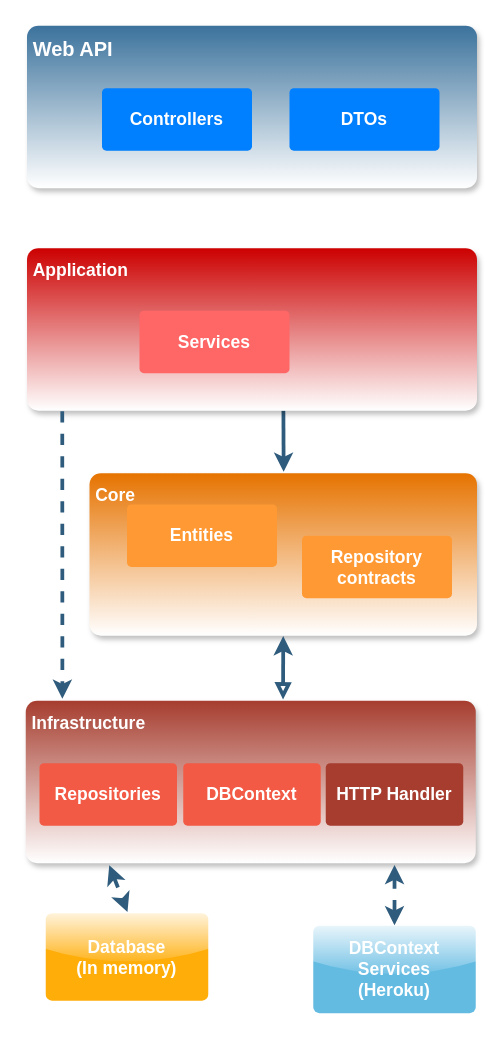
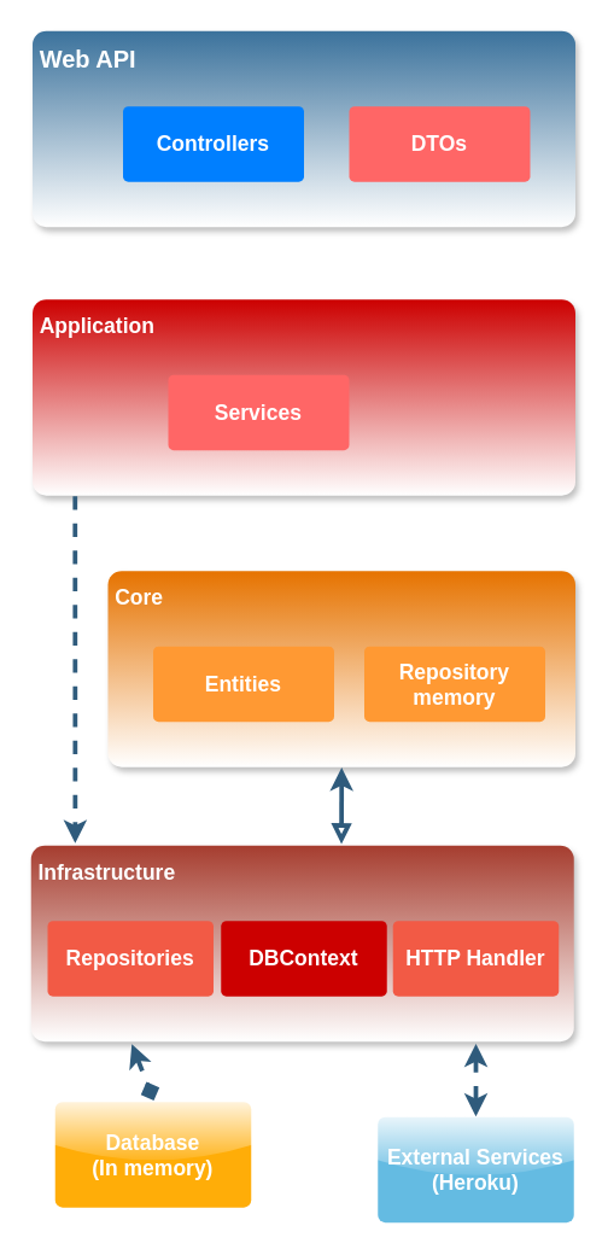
- <mxCell id="11" value="DTOs" style="rounded=1;whiteSpace=wrap;html=1;shadow=0;labelBackgroundColor=none;strokeColor=none;strokeWidth=3;fillColor=#007FFF;fontFamily=Helvetica;fontSize=14;align=center;spacing=5;fontStyle=1;arcSize=7;perimeterSpacing=2;fontColor=#ffffff;" vertex="1" parent="1"><mxGeometry x="231" y="70" width="120" height="50" as="geometry" /></mxCell>
+ <mxCell id="11" value="DTOs" style="rounded=1;whiteSpace=wrap;html=1;shadow=0;labelBackgroundColor=none;strokeColor=none;strokeWidth=3;fillColor=#ff6666;fontFamily=Helvetica;fontSize=14;align=center;spacing=5;fontStyle=1;arcSize=7;perimeterSpacing=2;fontColor=#ffffff;" vertex="1" parent="1"><mxGeometry x="231" y="70" width="120" height="50" as="geometry" /></mxCell>
- <mxCell id="2" value="" style="edgeStyle=none;rounded=0;jumpStyle=none;html=1;shadow=0;labelBackgroundColor=none;startArrow=none;startFill=0;endArrow=classic;endFill=1;jettySize=auto;orthogonalLoop=1;strokeColor=#2F5B7C;strokeWidth=3;fontFamily=Helvetica;fontSize=16;fontColor=#23445D;spacing=5;entryX=0.501;entryY=0.007;entryDx=0;entryDy=0;exitX=0.569;exitY=0.985;exitDx=0;exitDy=0;exitPerimeter=0;entryPerimeter=0;" parent="1" source="8" target="6" edge="1"><mxGeometry relative="1" as="geometry"><mxPoint x="582" y="159" as="sourcePoint" /><mxPoint x="411" y="387" as="targetPoint" /></mxGeometry></mxCell>
- <mxCell id="12" value="Entities" style="rounded=1;whiteSpace=wrap;html=1;shadow=0;labelBackgroundColor=none;strokeColor=none;strokeWidth=3;fillColor=#FF9933;fontFamily=Helvetica;fontSize=14;fontColor=#ffffff;align=center;spacing=5;fontStyle=1;arcSize=7;perimeterSpacing=2;" vertex="1" parent="1"><mxGeometry x="101" y="403" width="120" height="50" as="geometry" /></mxCell>
+ <mxCell id="12" value="Entities" style="rounded=1;whiteSpace=wrap;html=1;shadow=0;labelBackgroundColor=none;strokeColor=none;strokeWidth=3;fillColor=#FF9933;fontFamily=Helvetica;fontSize=14;fontColor=#ffffff;align=center;spacing=5;fontStyle=1;arcSize=7;perimeterSpacing=2;" vertex="1" parent="1"><mxGeometry x="101" y="428" width="120" height="50" as="geometry" /></mxCell>
- <mxCell id="13" value="Repository contracts" style="rounded=1;whiteSpace=wrap;html=1;shadow=0;labelBackgroundColor=none;strokeColor=none;strokeWidth=3;fillColor=#FF9933;fontFamily=Helvetica;fontSize=14;align=center;spacing=5;fontStyle=1;arcSize=7;perimeterSpacing=2;fontColor=#ffffff;" vertex="1" parent="1"><mxGeometry x="241" y="428" width="120" height="50" as="geometry" /></mxCell>
+ <mxCell id="13" value="Repository memory" style="rounded=1;whiteSpace=wrap;html=1;shadow=0;labelBackgroundColor=none;strokeColor=none;strokeWidth=3;fillColor=#FF9933;fontFamily=Helvetica;fontSize=14;align=center;spacing=5;fontStyle=1;arcSize=7;perimeterSpacing=2;fontColor=#ffffff;" vertex="1" parent="1"><mxGeometry x="241" y="428" width="120" height="50" as="geometry" /></mxCell>
- <mxCell id="19" value="DBContext" style="rounded=1;whiteSpace=wrap;html=1;shadow=0;labelBackgroundColor=none;strokeColor=none;strokeWidth=3;fillColor=#F25A45;fontFamily=Helvetica;fontSize=14;align=center;spacing=5;fontStyle=1;arcSize=7;perimeterSpacing=2;fontColor=#ffffff;" vertex="1" parent="1"><mxGeometry x="146" y="610" width="110" height="50" as="geometry" /></mxCell>
+ <mxCell id="19" value="DBContext" style="rounded=1;whiteSpace=wrap;html=1;shadow=0;labelBackgroundColor=none;strokeColor=none;strokeWidth=3;fillColor=#cc0000;fontFamily=Helvetica;fontSize=14;align=center;spacing=5;fontStyle=1;arcSize=7;perimeterSpacing=2;fontColor=#ffffff;" vertex="1" parent="1"><mxGeometry x="146" y="610" width="110" height="50" as="geometry" /></mxCell>
- <mxCell id="20" value="HTTP Handler" style="rounded=1;whiteSpace=wrap;html=1;shadow=0;labelBackgroundColor=none;strokeColor=none;strokeWidth=3;fillColor=#a63d2f;fontFamily=Helvetica;fontSize=14;align=center;spacing=5;fontStyle=1;arcSize=7;perimeterSpacing=2;fontColor=#ffffff;" vertex="1" parent="1"><mxGeometry x="260" y="610" width="110" height="50" as="geometry" /></mxCell>
+ <mxCell id="20" value="HTTP Handler" style="rounded=1;whiteSpace=wrap;html=1;shadow=0;labelBackgroundColor=none;strokeColor=none;strokeWidth=3;fillColor=#F25A45;fontFamily=Helvetica;fontSize=14;align=center;spacing=5;fontStyle=1;arcSize=7;perimeterSpacing=2;fontColor=#ffffff;" vertex="1" parent="1"><mxGeometry x="260" y="610" width="110" height="50" as="geometry" /></mxCell>
- <mxCell id="15" value="" style="edgeStyle=none;rounded=0;jumpStyle=none;html=1;shadow=0;labelBackgroundColor=none;startArrow=classic;startFill=1;endArrow=classic;endFill=1;jettySize=auto;orthogonalLoop=1;strokeColor=#2F5B7C;strokeWidth=3;fontFamily=Helvetica;fontSize=16;fontColor=#23445D;spacing=5;exitX=0.189;exitY=0.998;exitDx=0;exitDy=0;exitPerimeter=0;entryX=0.503;entryY=0.014;entryDx=0;entryDy=0;entryPerimeter=0;dashed=1;" edge="1" parent="1" source="4" target="7"><mxGeometry relative="1" as="geometry"><mxPoint x="81" y="680" as="sourcePoint" /><mxPoint x="81.004" y="737.732" as="targetPoint" /></mxGeometry></mxCell>
+ <mxCell id="15" value="" style="edgeStyle=none;rounded=0;jumpStyle=none;html=1;shadow=0;labelBackgroundColor=none;startArrow=classic;startFill=1;endArrow=diamond;endFill=1;jettySize=auto;orthogonalLoop=1;strokeColor=#2F5B7C;strokeWidth=3;fontFamily=Helvetica;fontSize=16;fontColor=#23445D;spacing=5;exitX=0.189;exitY=0.998;exitDx=0;exitDy=0;exitPerimeter=0;entryX=0.503;entryY=0.014;entryDx=0;entryDy=0;entryPerimeter=0;dashed=1;" edge="1" parent="1" source="4" target="7"><mxGeometry relative="1" as="geometry"><mxPoint x="81" y="680" as="sourcePoint" /><mxPoint x="81.004" y="737.732" as="targetPoint" /></mxGeometry></mxCell>
- <mxCell id="5" value="&lt;div&gt;DBContext Services&lt;/div&gt;&lt;div&gt;(Heroku)&lt;br&gt;&lt;/div&gt;" style="rounded=1;whiteSpace=wrap;html=1;shadow=0;labelBackgroundColor=none;strokeColor=none;strokeWidth=3;fillColor=#64bbe2;fontFamily=Helvetica;fontSize=14;fontColor=#FFFFFF;align=center;spacing=5;arcSize=7;perimeterSpacing=2;fontStyle=1;glass=1;" parent="1" vertex="1"><mxGeometry x="250" y="740" width="130" height="70" as="geometry" /></mxCell>
+ <mxCell id="5" value="&lt;div&gt;External Services&lt;/div&gt;&lt;div&gt;(Heroku)&lt;br&gt;&lt;/div&gt;" style="rounded=1;whiteSpace=wrap;html=1;shadow=0;labelBackgroundColor=none;strokeColor=none;strokeWidth=3;fillColor=#64bbe2;fontFamily=Helvetica;fontSize=14;fontColor=#FFFFFF;align=center;spacing=5;arcSize=7;perimeterSpacing=2;fontStyle=1;glass=1;" parent="1" vertex="1"><mxGeometry x="250" y="740" width="130" height="70" as="geometry" /></mxCell>
